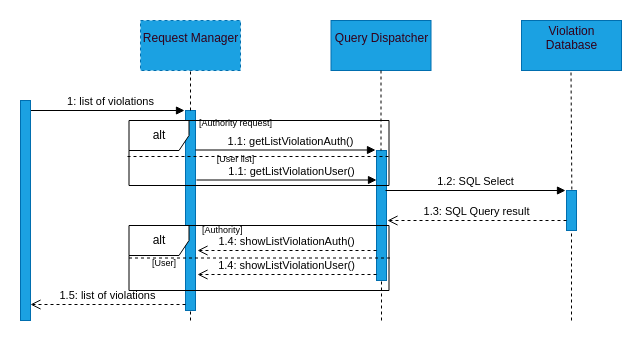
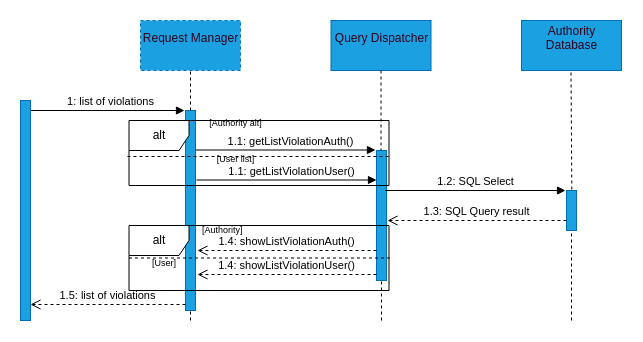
- <mxCell id="6" value="&lt;div&gt;&lt;font color=&quot;#33001A&quot;&gt;Violation&lt;/font&gt;&lt;/div&gt;&lt;div&gt;&lt;font color=&quot;#33001A&quot;&gt;Database&lt;/font&gt;&lt;/div&gt;&lt;div&gt;&lt;br&gt;&lt;/div&gt;" style="html=1;fillColor=#1ba1e2;strokeColor=#006EAF;fontColor=#ffffff;" parent="1" vertex="1"><mxGeometry x="521" y="20" width="100" height="50" as="geometry" /></mxCell>
+ <mxCell id="6" value="&lt;div&gt;&lt;font color=&quot;#33001A&quot;&gt;Authority&lt;/font&gt;&lt;/div&gt;&lt;div&gt;&lt;font color=&quot;#33001A&quot;&gt;Database&lt;/font&gt;&lt;/div&gt;&lt;div&gt;&lt;br&gt;&lt;/div&gt;" style="html=1;fillColor=#1ba1e2;strokeColor=#006EAF;fontColor=#ffffff;" parent="1" vertex="1"><mxGeometry x="521" y="20" width="100" height="50" as="geometry" /></mxCell>
- <mxCell id="21" value="&lt;font style=&quot;font-size: 9px&quot;&gt;[Authority request]&lt;/font&gt;" style="text;html=1;align=center;verticalAlign=middle;resizable=0;points=[];;autosize=1;" vertex="1" parent="1"><mxGeometry x="190" y="112" width="90" height="20" as="geometry" /></mxCell>
+ <mxCell id="21" value="&lt;font style=&quot;font-size: 9px&quot;&gt;[Authority alt]&lt;/font&gt;" style="text;html=1;align=center;verticalAlign=middle;resizable=0;points=[];;autosize=1;" vertex="1" parent="1"><mxGeometry x="190" y="112" width="90" height="20" as="geometry" /></mxCell>
